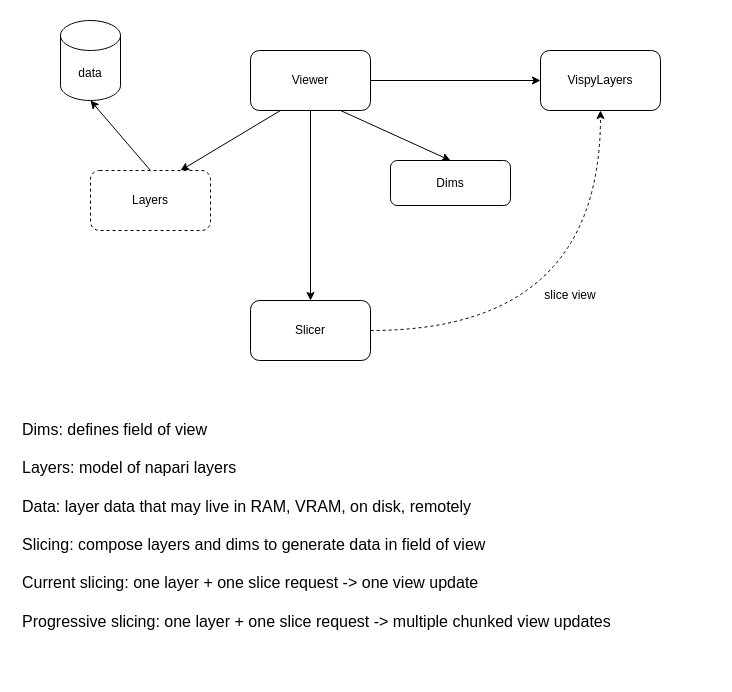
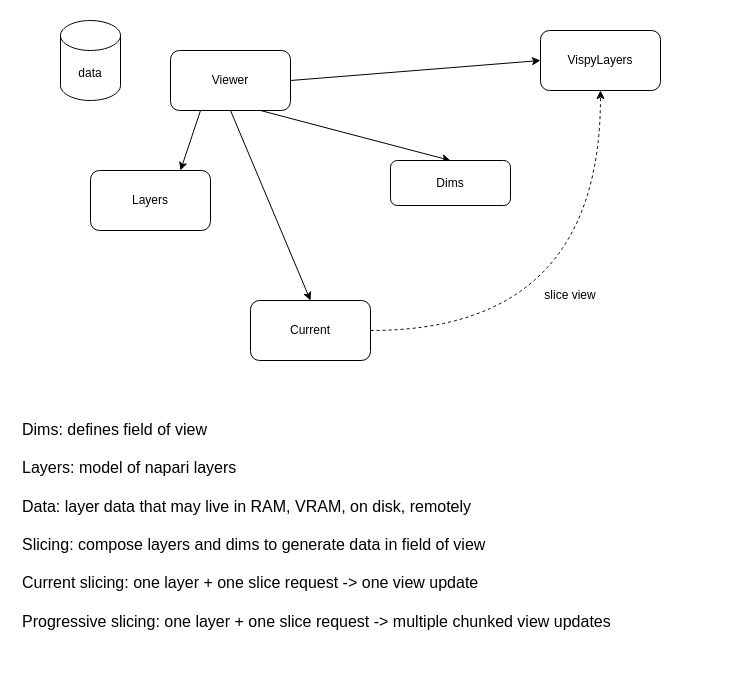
- <mxCell id="7" value="Viewer" style="rounded=1;whiteSpace=wrap;html=1;" parent="1" vertex="1"><mxGeometry x="250" y="50" width="120" height="60" as="geometry" /></mxCell>
+ <mxCell id="7" value="Viewer" style="rounded=1;whiteSpace=wrap;html=1;" parent="1" vertex="1"><mxGeometry x="170" y="50" width="120" height="60" as="geometry" /></mxCell>
- <mxCell id="13" value="VispyLayers" style="rounded=1;whiteSpace=wrap;html=1;" parent="1" vertex="1"><mxGeometry x="540" y="50" width="120" height="60" as="geometry" /></mxCell>
+ <mxCell id="13" value="VispyLayers" style="rounded=1;whiteSpace=wrap;html=1;" parent="1" vertex="1"><mxGeometry x="540" y="30" width="120" height="60" as="geometry" /></mxCell>
- <mxCell id="8" style="edgeStyle=none;rounded=0;orthogonalLoop=1;jettySize=auto;html=1;exitX=0.5;exitY=0;exitDx=0;exitDy=0;entryX=0.5;entryY=1;entryDx=0;entryDy=0;entryPerimeter=0;" parent="1" source="9" target="2" edge="1"><mxGeometry relative="1" as="geometry" /></mxCell>
- <mxCell id="9" value="Layers" style="rounded=1;whiteSpace=wrap;html=1;dashed=1;" parent="1" vertex="1"><mxGeometry x="90" y="170" width="120" height="60" as="geometry" /></mxCell>
+ <mxCell id="9" value="Layers" style="rounded=1;whiteSpace=wrap;html=1;" parent="1" vertex="1"><mxGeometry x="90" y="170" width="120" height="60" as="geometry" /></mxCell>
- <mxCell id="12" value="Slicer" style="rounded=1;whiteSpace=wrap;html=1;" parent="1" vertex="1"><mxGeometry x="250" y="300" width="120" height="60" as="geometry" /></mxCell>
+ <mxCell id="12" value="Current" style="rounded=1;whiteSpace=wrap;html=1;" parent="1" vertex="1"><mxGeometry x="250" y="300" width="120" height="60" as="geometry" /></mxCell>
